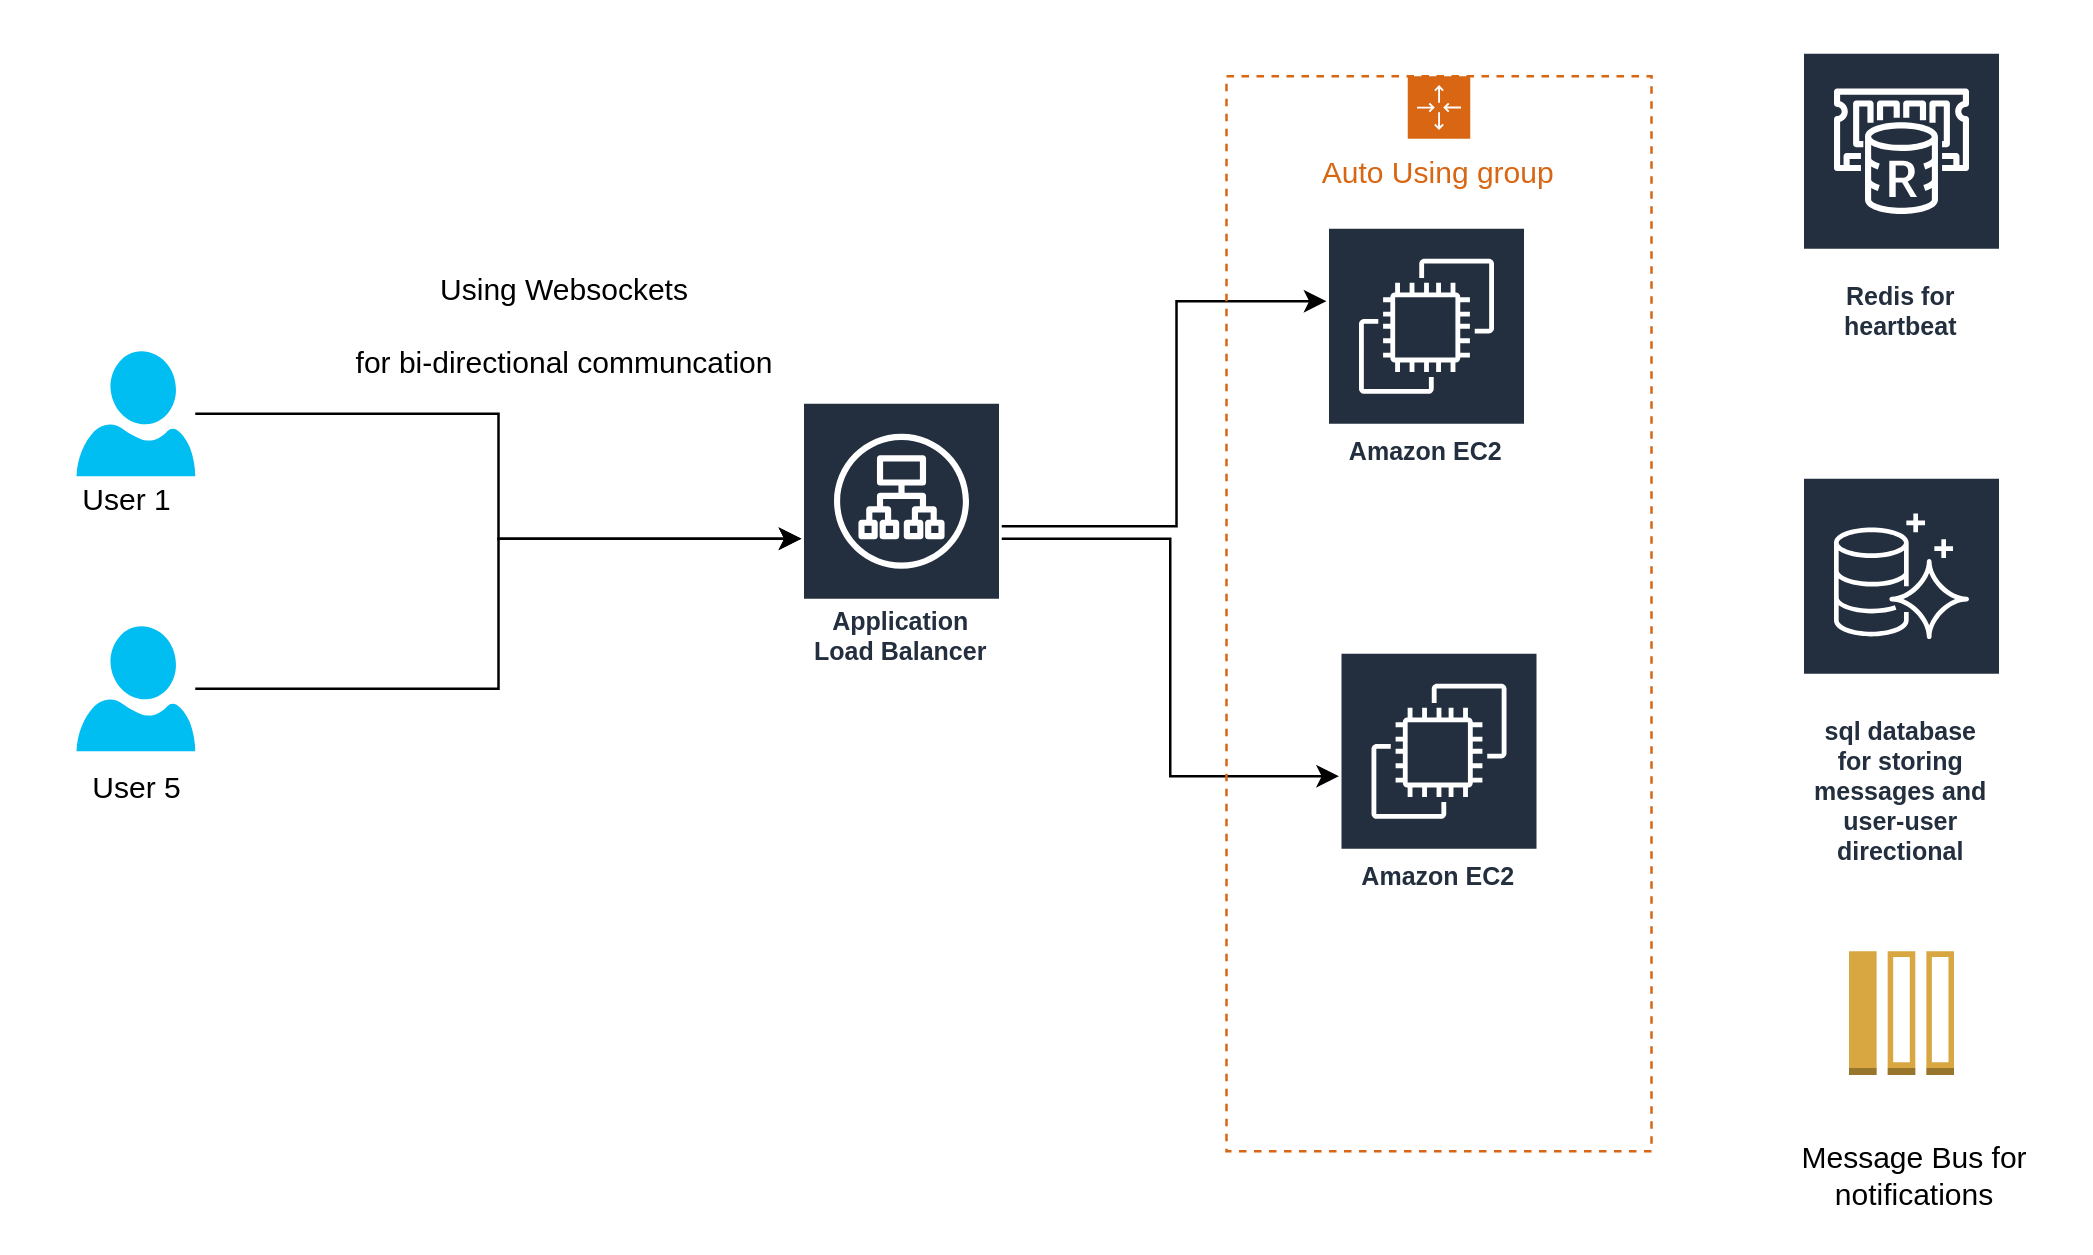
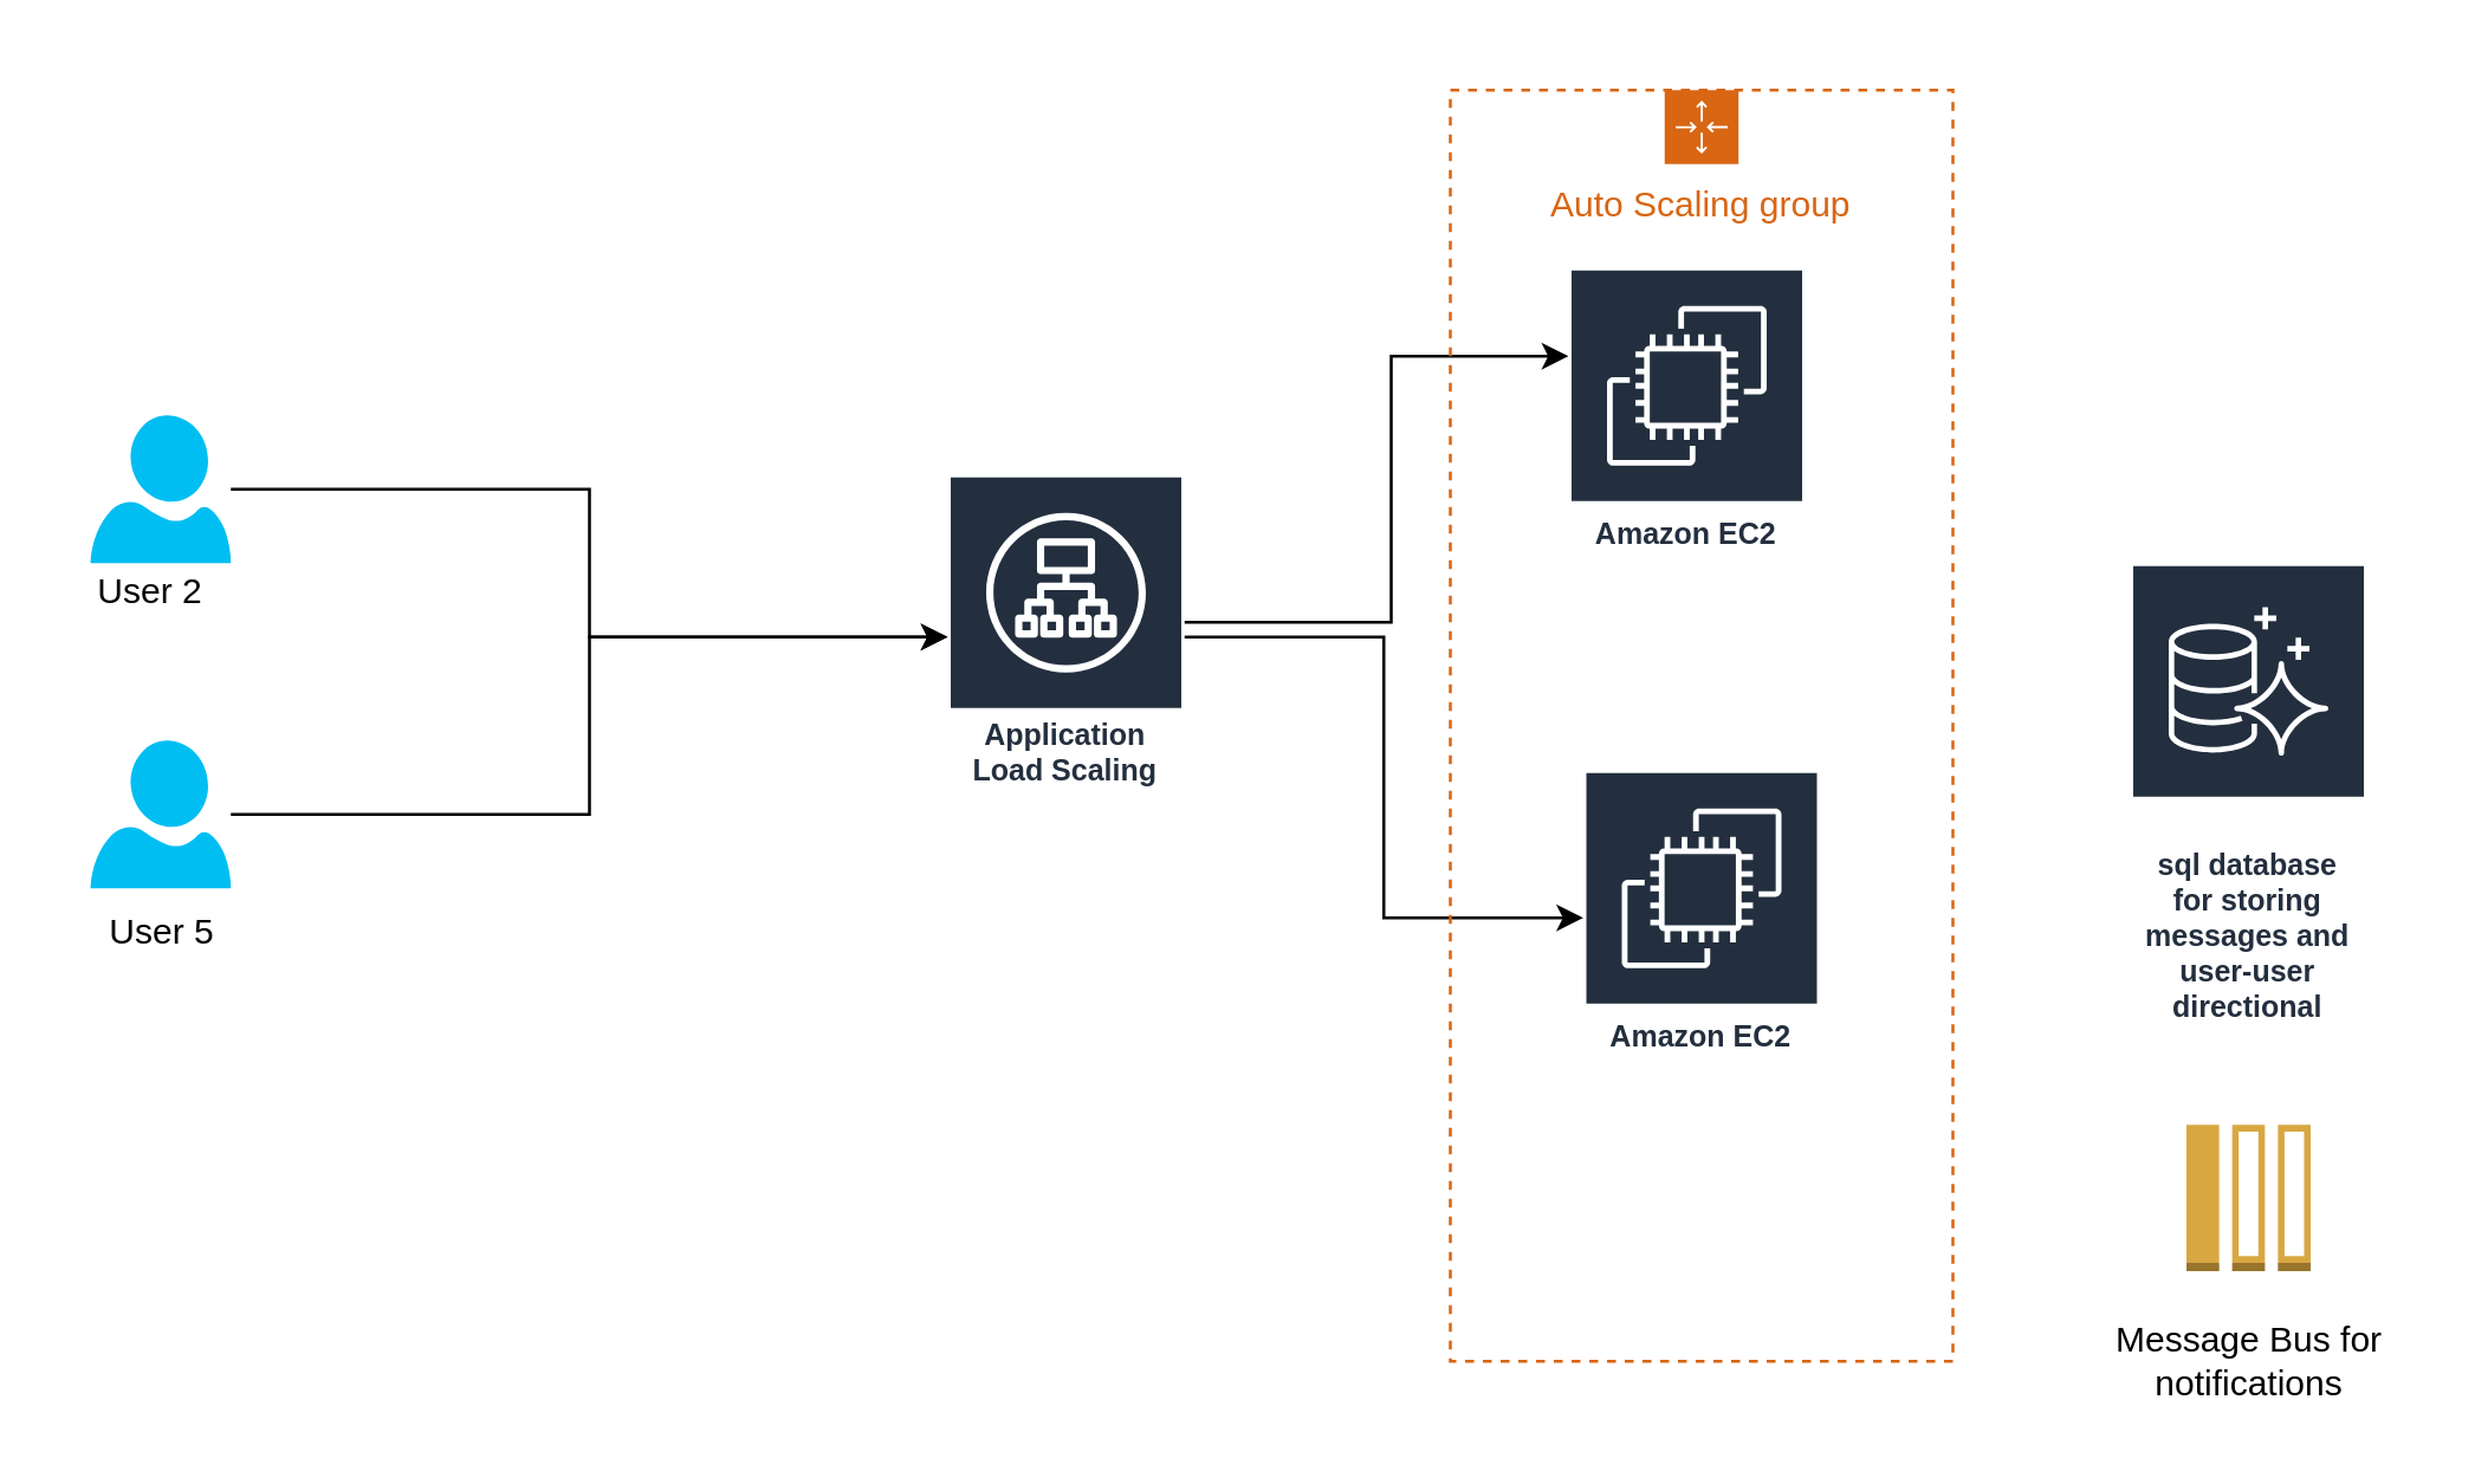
- <mxCell id="6" value="Auto Using group" style="points=[[0,0],[0.25,0],[0.5,0],[0.75,0],[1,0],[1,0.25],[1,0.5],[1,0.75],[1,1],[0.75,1],[0.5,1],[0.25,1],[0,1],[0,0.75],[0,0.5],[0,0.25]];outlineConnect=0;gradientColor=none;html=1;whiteSpace=wrap;fontSize=12;fontStyle=0;container=1;pointerEvents=0;collapsible=0;recursiveResize=0;shape=mxgraph.aws4.groupCenter;grIcon=mxgraph.aws4.group_auto_scaling_group;grStroke=1;strokeColor=#D86613;fillColor=none;verticalAlign=top;align=center;fontColor=#D86613;dashed=1;spacingTop=25;" vertex="1" parent="1"><mxGeometry x="490" y="30" width="170" height="430" as="geometry" /></mxCell>
+ <mxCell id="6" value="Auto Scaling group" style="points=[[0,0],[0.25,0],[0.5,0],[0.75,0],[1,0],[1,0.25],[1,0.5],[1,0.75],[1,1],[0.75,1],[0.5,1],[0.25,1],[0,1],[0,0.75],[0,0.5],[0,0.25]];outlineConnect=0;gradientColor=none;html=1;whiteSpace=wrap;fontSize=12;fontStyle=0;container=1;pointerEvents=0;collapsible=0;recursiveResize=0;shape=mxgraph.aws4.groupCenter;grIcon=mxgraph.aws4.group_auto_scaling_group;grStroke=1;strokeColor=#D86613;fillColor=none;verticalAlign=top;align=center;fontColor=#D86613;dashed=1;spacingTop=25;" vertex="1" parent="1"><mxGeometry x="490" y="30" width="170" height="430" as="geometry" /></mxCell>
- <mxCell id="8" value="Redis for heartbeat" style="sketch=0;outlineConnect=0;fontColor=#232F3E;gradientColor=none;strokeColor=#ffffff;fillColor=#232F3E;dashed=0;verticalLabelPosition=middle;verticalAlign=bottom;align=center;html=1;whiteSpace=wrap;fontSize=10;fontStyle=1;spacing=3;shape=mxgraph.aws4.productIcon;prIcon=mxgraph.aws4.elasticache_for_redis;" vertex="1" parent="1"><mxGeometry x="720" y="20" width="80" height="120" as="geometry" /></mxCell>
- <mxCell id="15" value="Using Websockets&lt;br&gt;&lt;br&gt;for bi-directional communcation" style="text;html=1;align=center;verticalAlign=middle;resizable=0;points=[];autosize=1;strokeColor=none;fillColor=none;" vertex="1" parent="1"><mxGeometry x="130" y="100" width="190" height="60" as="geometry" /></mxCell>
- <mxCell id="13" value="User 1" style="text;html=1;align=center;verticalAlign=middle;resizable=0;points=[];autosize=1;strokeColor=none;fillColor=none;" vertex="1" parent="1"><mxGeometry x="20" y="185" width="60" height="30" as="geometry" /></mxCell>
+ <mxCell id="13" value="User 2" style="text;html=1;align=center;verticalAlign=middle;resizable=0;points=[];autosize=1;strokeColor=none;fillColor=none;" vertex="1" parent="1"><mxGeometry x="20" y="185" width="60" height="30" as="geometry" /></mxCell>
- <mxCell id="4" value="Application Load Balancer" style="sketch=0;outlineConnect=0;fontColor=#232F3E;gradientColor=none;strokeColor=#ffffff;fillColor=#232F3E;dashed=0;verticalLabelPosition=middle;verticalAlign=bottom;align=center;html=1;whiteSpace=wrap;fontSize=10;fontStyle=1;spacing=3;shape=mxgraph.aws4.productIcon;prIcon=mxgraph.aws4.application_load_balancer;" vertex="1" parent="1"><mxGeometry x="320" y="160" width="80" height="110" as="geometry" /></mxCell>
+ <mxCell id="4" value="Application Load Scaling" style="sketch=0;outlineConnect=0;fontColor=#232F3E;gradientColor=none;strokeColor=#ffffff;fillColor=#232F3E;dashed=0;verticalLabelPosition=middle;verticalAlign=bottom;align=center;html=1;whiteSpace=wrap;fontSize=10;fontStyle=1;spacing=3;shape=mxgraph.aws4.productIcon;prIcon=mxgraph.aws4.application_load_balancer;" vertex="1" parent="1"><mxGeometry x="320" y="160" width="80" height="110" as="geometry" /></mxCell>
- <mxCell id="18" value="Message Bus for &lt;br&gt;notifications" style="text;html=1;align=center;verticalAlign=middle;resizable=0;points=[];autosize=1;strokeColor=none;fillColor=none;" vertex="1" parent="1"><mxGeometry x="710" y="450" width="110" height="40" as="geometry" /></mxCell>
+ <mxCell id="18" value="Message Bus for &lt;br&gt;notifications" style="text;html=1;align=center;verticalAlign=middle;resizable=0;points=[];autosize=1;strokeColor=none;fillColor=none;" vertex="1" parent="1"><mxGeometry x="705" y="440" width="110" height="40" as="geometry" /></mxCell>
